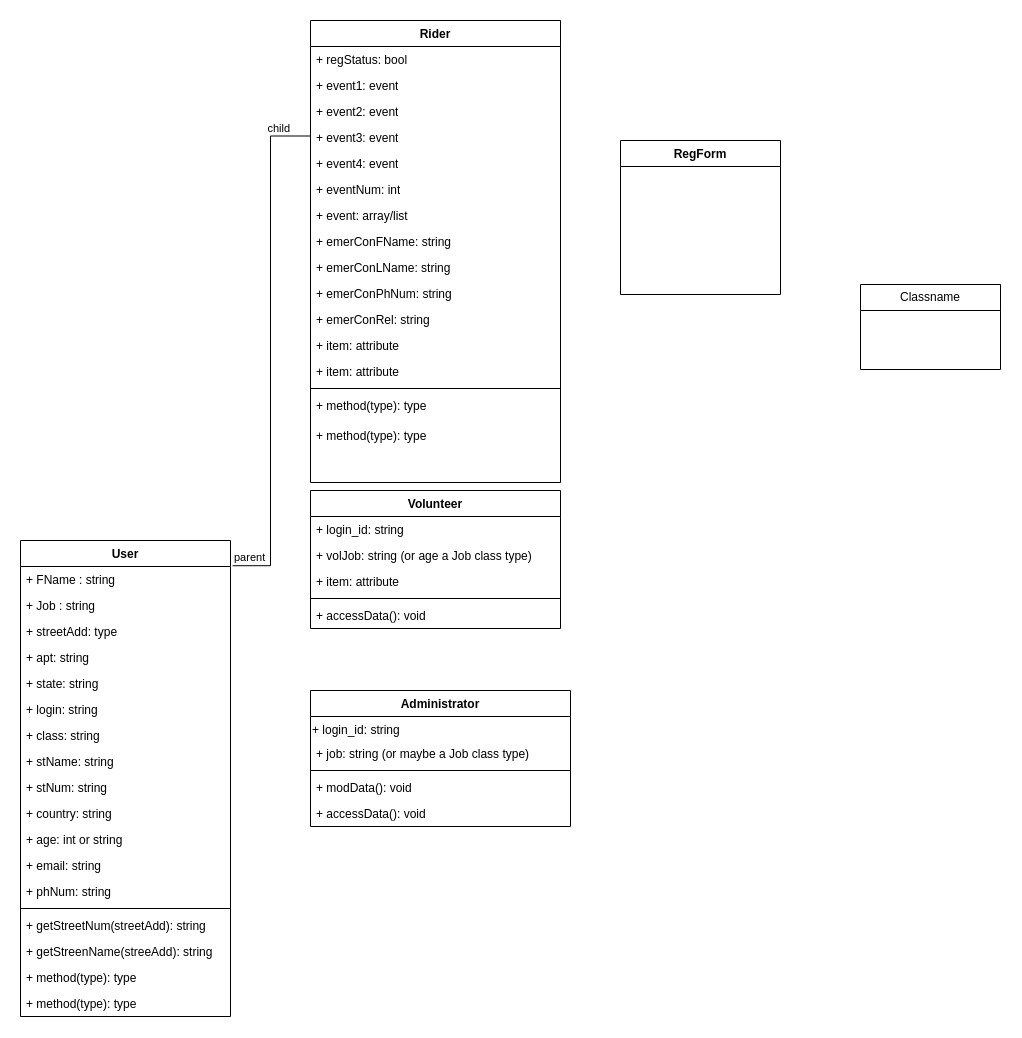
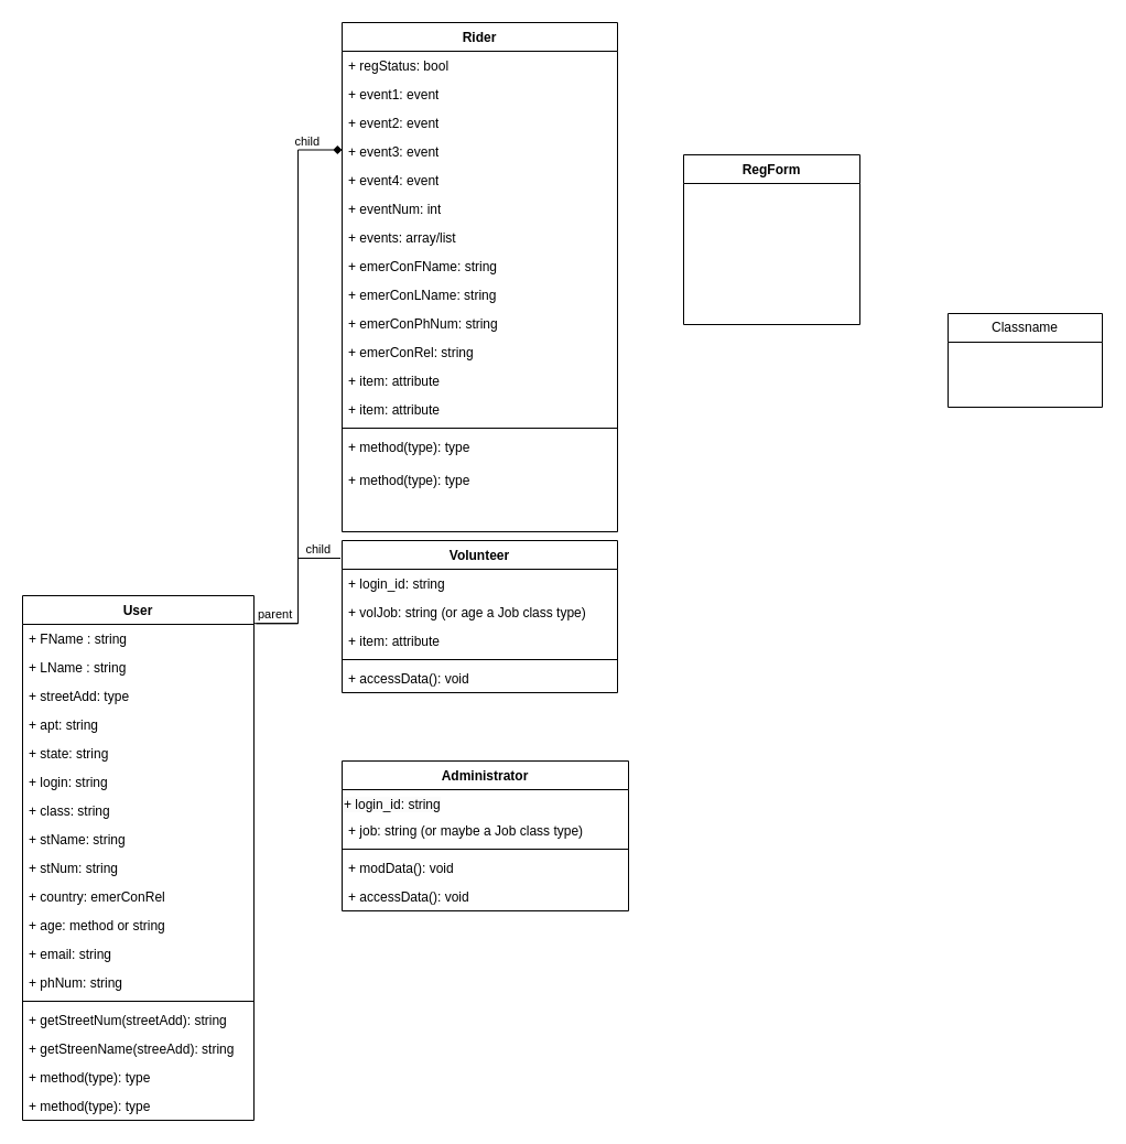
- <mxCell id="4" value="" style="endArrow=none;html=1;edgeStyle=orthogonalEdgeStyle;rounded=0;entryX=0;entryY=0.25;entryDx=0;entryDy=0;exitX=1.01;exitY=0.053;exitDx=0;exitDy=0;exitPerimeter=0;" parent="1" source="7" target="38" edge="1"><mxGeometry relative="1" as="geometry"><mxPoint x="190" y="460" as="sourcePoint" /><mxPoint x="269.04" y="268.942" as="targetPoint" /></mxGeometry></mxCell>
+ <mxCell id="4" value="" style="endArrow=diamond;html=1;edgeStyle=orthogonalEdgeStyle;rounded=0;entryX=0;entryY=0.25;entryDx=0;entryDy=0;exitX=1.01;exitY=0.053;exitDx=0;exitDy=0;exitPerimeter=0;" parent="1" source="7" target="38" edge="1"><mxGeometry relative="1" as="geometry"><mxPoint x="190" y="460" as="sourcePoint" /><mxPoint x="269.04" y="268.942" as="targetPoint" /></mxGeometry></mxCell>
- <mxCell id="45" value="+ event: array/list" style="text;strokeColor=none;fillColor=none;align=left;verticalAlign=top;spacingLeft=4;spacingRight=4;overflow=hidden;rotatable=0;points=[[0,0.5],[1,0.5]];portConstraint=eastwest;whiteSpace=wrap;html=1;" parent="38" vertex="1"><mxGeometry y="182" width="250" height="26" as="geometry" /></mxCell>
+ <mxCell id="45" value="+ events: array/list" style="text;strokeColor=none;fillColor=none;align=left;verticalAlign=top;spacingLeft=4;spacingRight=4;overflow=hidden;rotatable=0;points=[[0,0.5],[1,0.5]];portConstraint=eastwest;whiteSpace=wrap;html=1;" parent="38" vertex="1"><mxGeometry y="182" width="250" height="26" as="geometry" /></mxCell>
+ <mxCell id="55" value="" style="endArrow=none;html=1;edgeStyle=orthogonalEdgeStyle;rounded=0;exitX=0.999;exitY=0.053;exitDx=0;exitDy=0;entryX=-0.006;entryY=0.116;entryDx=0;entryDy=0;entryPerimeter=0;exitPerimeter=0;" parent="1" source="7" target="32" edge="1"><mxGeometry relative="1" as="geometry"><mxPoint x="640" y="730" as="sourcePoint" /><mxPoint x="300" y="500" as="targetPoint" /></mxGeometry></mxCell>
+ <mxCell id="56" value="child" style="edgeLabel;resizable=0;html=1;align=right;verticalAlign=bottom;" parent="55" connectable="0" vertex="1"><mxGeometry x="1" relative="1" as="geometry"><mxPoint x="-9" as="offset" /></mxGeometry></mxCell>
- <mxCell id="9" value="+ Job&amp;nbsp;: string&amp;nbsp;" style="text;strokeColor=none;fillColor=none;align=left;verticalAlign=top;spacingLeft=4;spacingRight=4;overflow=hidden;rotatable=0;points=[[0,0.5],[1,0.5]];portConstraint=eastwest;whiteSpace=wrap;html=1;" parent="7" vertex="1"><mxGeometry y="52" width="210" height="26" as="geometry" /></mxCell>
+ <mxCell id="9" value="+ LName&amp;nbsp;: string&amp;nbsp;" style="text;strokeColor=none;fillColor=none;align=left;verticalAlign=top;spacingLeft=4;spacingRight=4;overflow=hidden;rotatable=0;points=[[0,0.5],[1,0.5]];portConstraint=eastwest;whiteSpace=wrap;html=1;" parent="7" vertex="1"><mxGeometry y="52" width="210" height="26" as="geometry" /></mxCell>
- <mxCell id="17" value="+ country: string" style="text;strokeColor=none;fillColor=none;align=left;verticalAlign=top;spacingLeft=4;spacingRight=4;overflow=hidden;rotatable=0;points=[[0,0.5],[1,0.5]];portConstraint=eastwest;whiteSpace=wrap;html=1;" parent="7" vertex="1"><mxGeometry y="260" width="210" height="26" as="geometry" /></mxCell>
+ <mxCell id="17" value="+ country: emerConRel" style="text;strokeColor=none;fillColor=none;align=left;verticalAlign=top;spacingLeft=4;spacingRight=4;overflow=hidden;rotatable=0;points=[[0,0.5],[1,0.5]];portConstraint=eastwest;whiteSpace=wrap;html=1;" parent="7" vertex="1"><mxGeometry y="260" width="210" height="26" as="geometry" /></mxCell>
- <mxCell id="18" value="+ age: int or string" style="text;strokeColor=none;fillColor=none;align=left;verticalAlign=top;spacingLeft=4;spacingRight=4;overflow=hidden;rotatable=0;points=[[0,0.5],[1,0.5]];portConstraint=eastwest;whiteSpace=wrap;html=1;" parent="7" vertex="1"><mxGeometry y="286" width="210" height="26" as="geometry" /></mxCell>
+ <mxCell id="18" value="+ age: method or string" style="text;strokeColor=none;fillColor=none;align=left;verticalAlign=top;spacingLeft=4;spacingRight=4;overflow=hidden;rotatable=0;points=[[0,0.5],[1,0.5]];portConstraint=eastwest;whiteSpace=wrap;html=1;" parent="7" vertex="1"><mxGeometry y="286" width="210" height="26" as="geometry" /></mxCell>
